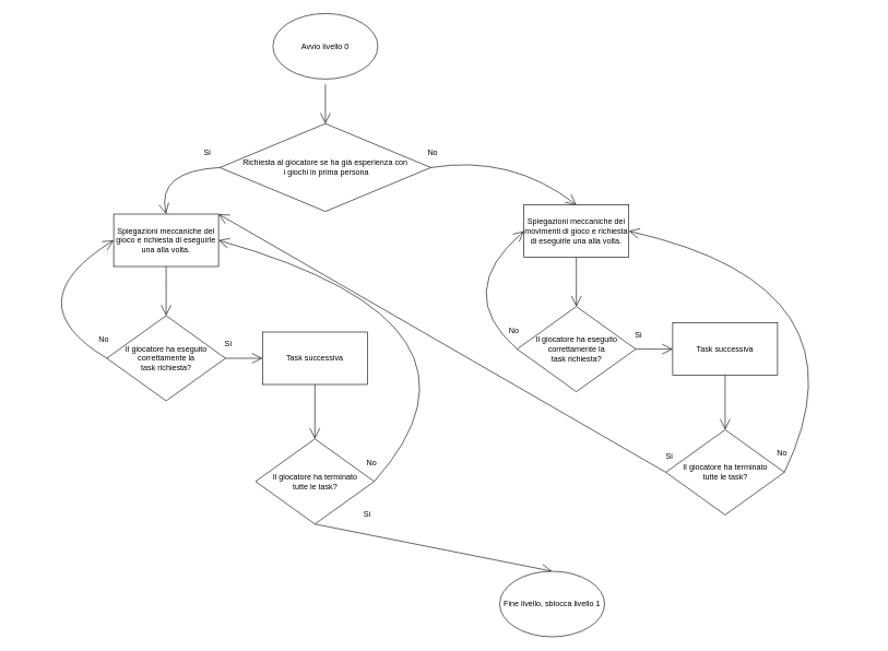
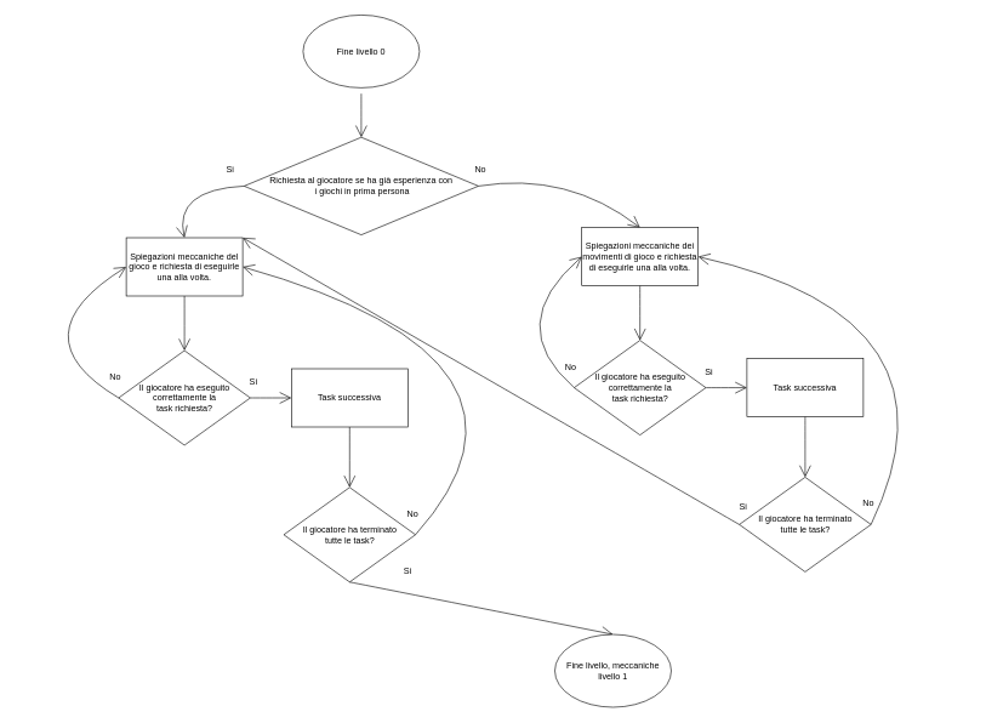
- <mxCell id="3" value="Avvio livello 0" style="ellipse;whiteSpace=wrap;html=1;hachureGap=4;" parent="1" vertex="1"><mxGeometry x="416" y="20" width="160" height="100" as="geometry" /></mxCell>
+ <mxCell id="3" value="Fine livello 0" style="ellipse;whiteSpace=wrap;html=1;hachureGap=4;" parent="1" vertex="1"><mxGeometry x="416" y="20" width="160" height="100" as="geometry" /></mxCell>
- <mxCell id="22" value="Fine livello, sblocca livello 1" style="ellipse;whiteSpace=wrap;html=1;hachureGap=4;fontSize=12;" parent="1" vertex="1"><mxGeometry x="762" y="871" width="160" height="100" as="geometry" /></mxCell>
+ <mxCell id="22" value="Fine livello, meccaniche livello 1" style="ellipse;whiteSpace=wrap;html=1;hachureGap=4;fontSize=12;" parent="1" vertex="1"><mxGeometry x="762" y="871" width="160" height="100" as="geometry" /></mxCell>
